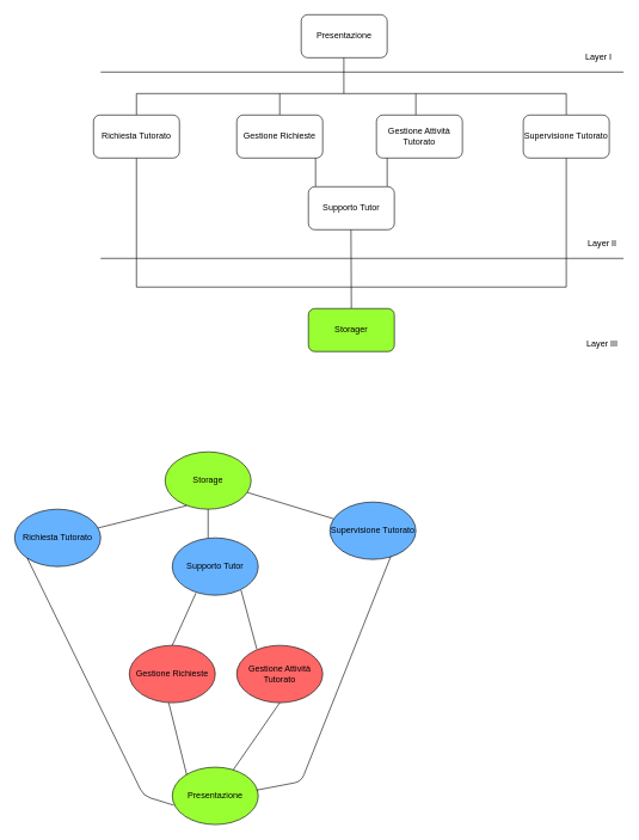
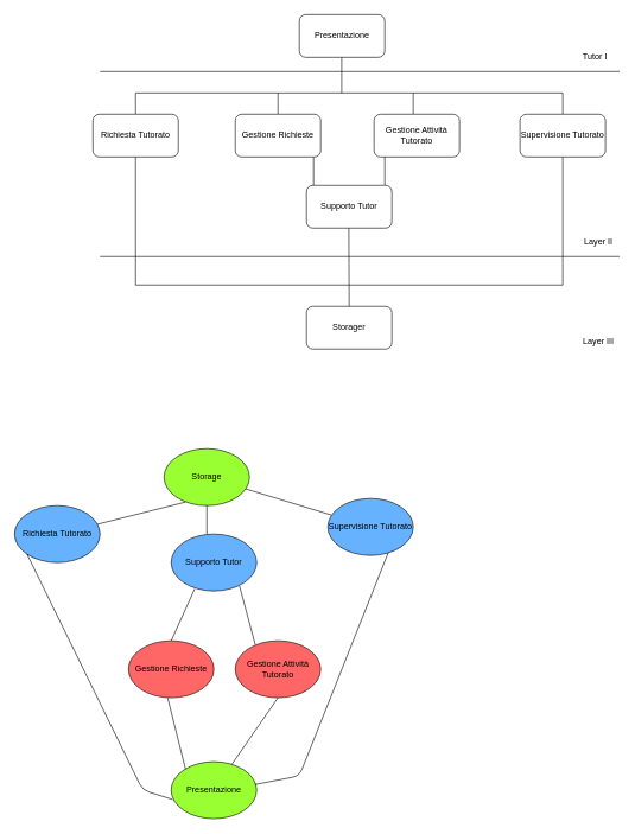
- <mxCell id="4" value="Layer I" style="text;html=1;align=center;verticalAlign=middle;resizable=0;points=[];;autosize=1;" vertex="1" parent="1"><mxGeometry x="810" y="70" width="50" height="20" as="geometry" /></mxCell>
+ <mxCell id="4" value="Tutor I" style="text;html=1;align=center;verticalAlign=middle;resizable=0;points=[];;autosize=1;" vertex="1" parent="1"><mxGeometry x="810" y="70" width="50" height="20" as="geometry" /></mxCell>
- <mxCell id="25" value="Storager" style="rounded=1;whiteSpace=wrap;html=1;fillColor=#99ff33;" vertex="1" parent="1"><mxGeometry x="430" y="430" width="120" height="60" as="geometry" /></mxCell>
+ <mxCell id="25" value="Storager" style="rounded=1;whiteSpace=wrap;html=1;" vertex="1" parent="1"><mxGeometry x="430" y="430" width="120" height="60" as="geometry" /></mxCell>
